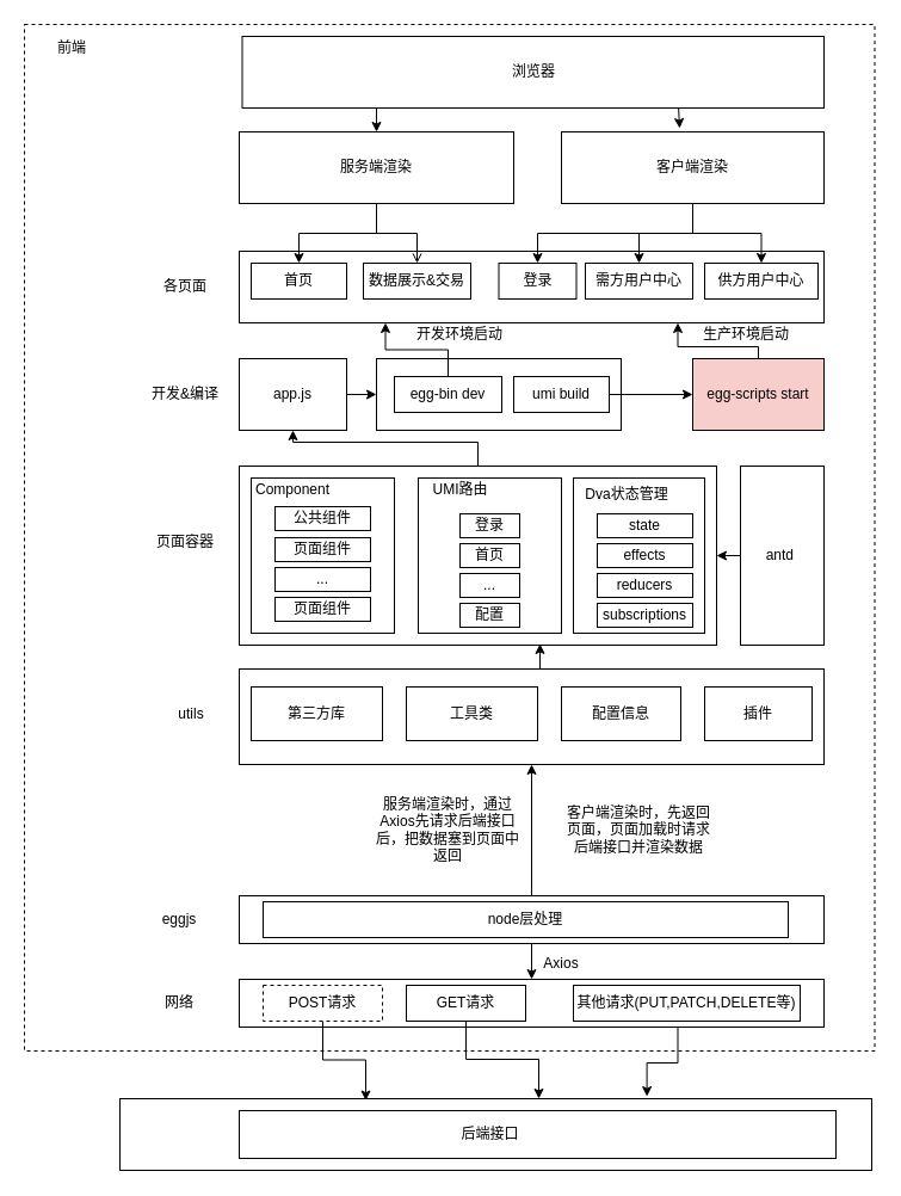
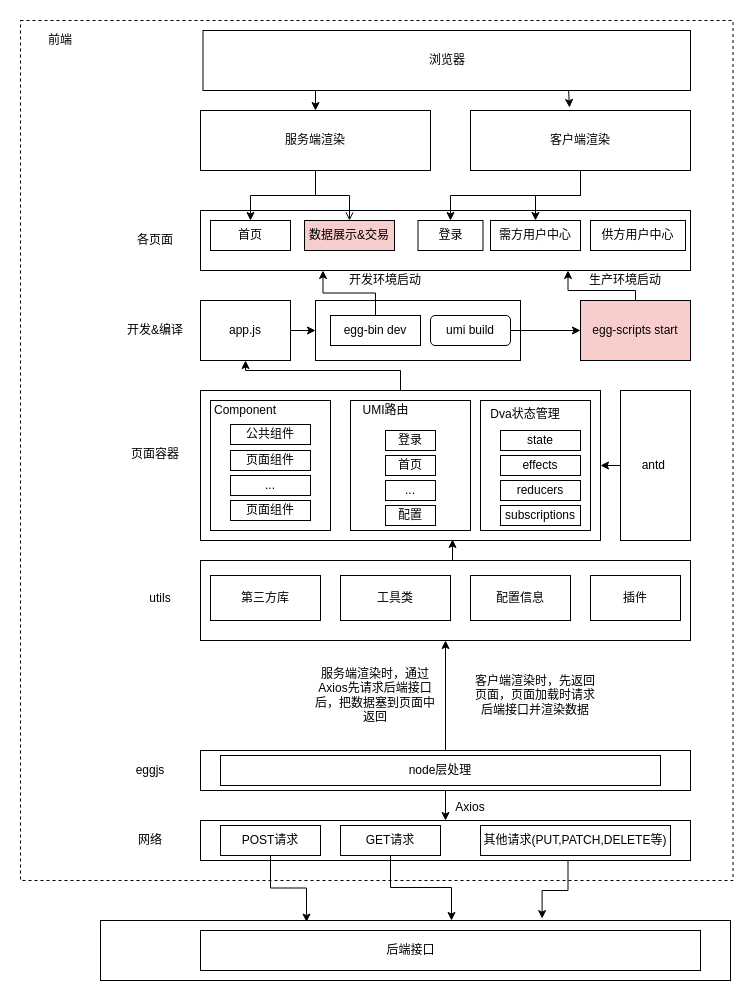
- <mxCell id="61" style="edgeStyle=orthogonalEdgeStyle;rounded=0;orthogonalLoop=1;jettySize=auto;html=1;exitX=0.5;exitY=1;exitDx=0;exitDy=0;entryX=0.5;entryY=0;entryDx=0;entryDy=0;" edge="1" parent="1" source="62" target="68"><mxGeometry relative="1" as="geometry" /></mxCell>
- <mxCell id="70" value="数据展示&amp;amp;交易" style="rounded=0;whiteSpace=wrap;html=1;" vertex="1" parent="1"><mxGeometry x="304" y="220" width="90" height="30" as="geometry" /></mxCell>
+ <mxCell id="70" value="数据展示&amp;amp;交易" style="rounded=0;whiteSpace=wrap;html=1;fillColor=#f8cecc;" vertex="1" parent="1"><mxGeometry x="304" y="220" width="90" height="30" as="geometry" /></mxCell>
- <mxCell id="50" value="umi build" style="rounded=0;whiteSpace=wrap;html=1;" vertex="1" parent="1"><mxGeometry x="430" y="315" width="80" height="30" as="geometry" /></mxCell>
+ <mxCell id="50" value="umi build" style="whiteSpace=wrap;html=1;rounded=1;" vertex="1" parent="1"><mxGeometry x="430" y="315" width="80" height="30" as="geometry" /></mxCell>
- <mxCell id="11" value="POST请求" style="rounded=0;whiteSpace=wrap;html=1;dashed=1;" parent="1" vertex="1"><mxGeometry x="220" y="825" width="100" height="30" as="geometry" /></mxCell>
+ <mxCell id="11" value="POST请求" style="rounded=0;whiteSpace=wrap;html=1;" parent="1" vertex="1"><mxGeometry x="220" y="825" width="100" height="30" as="geometry" /></mxCell>
